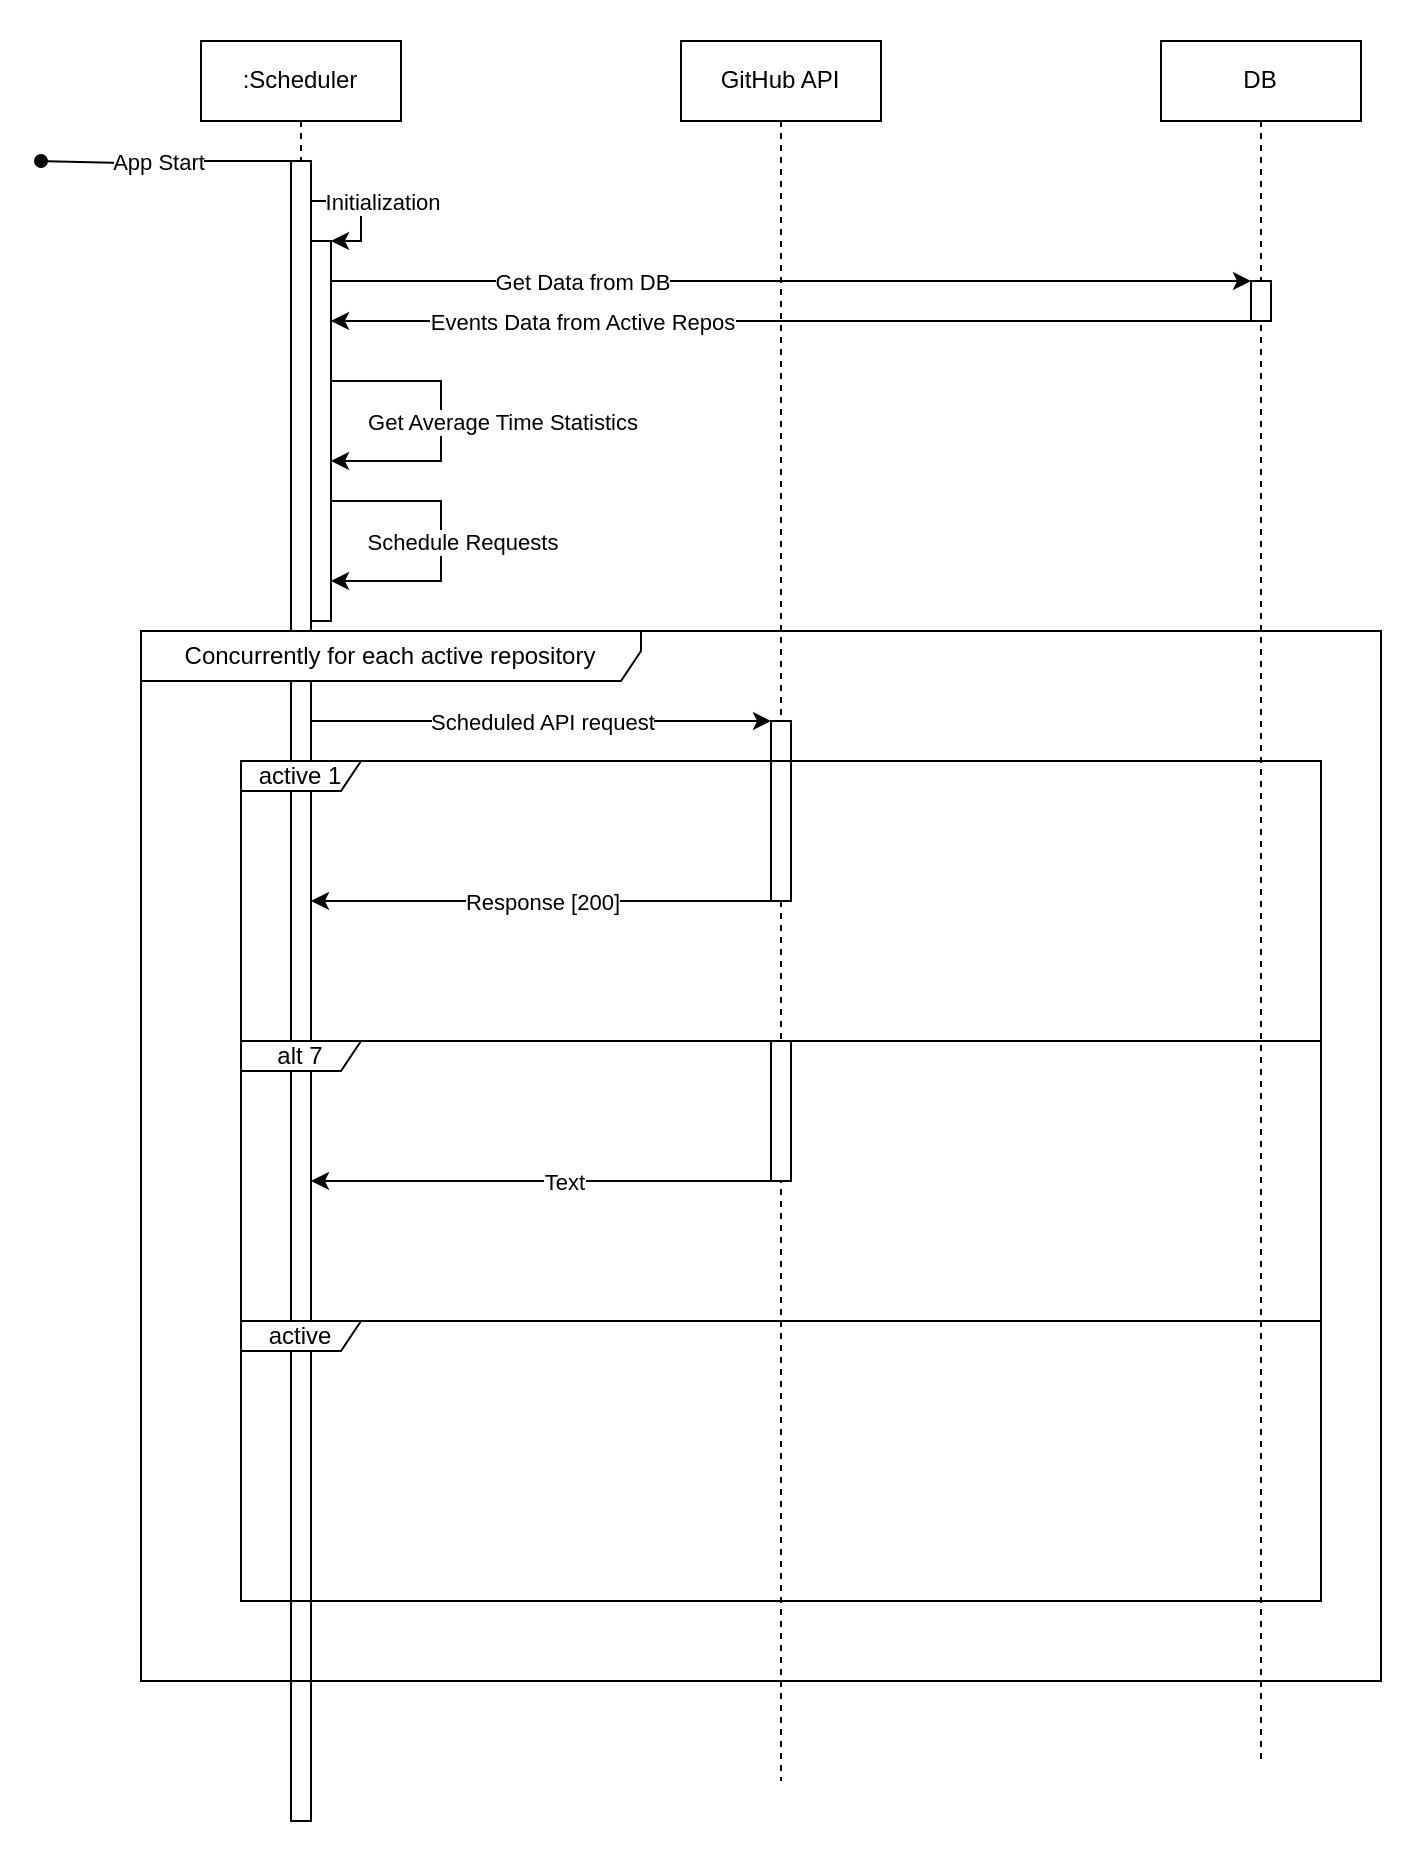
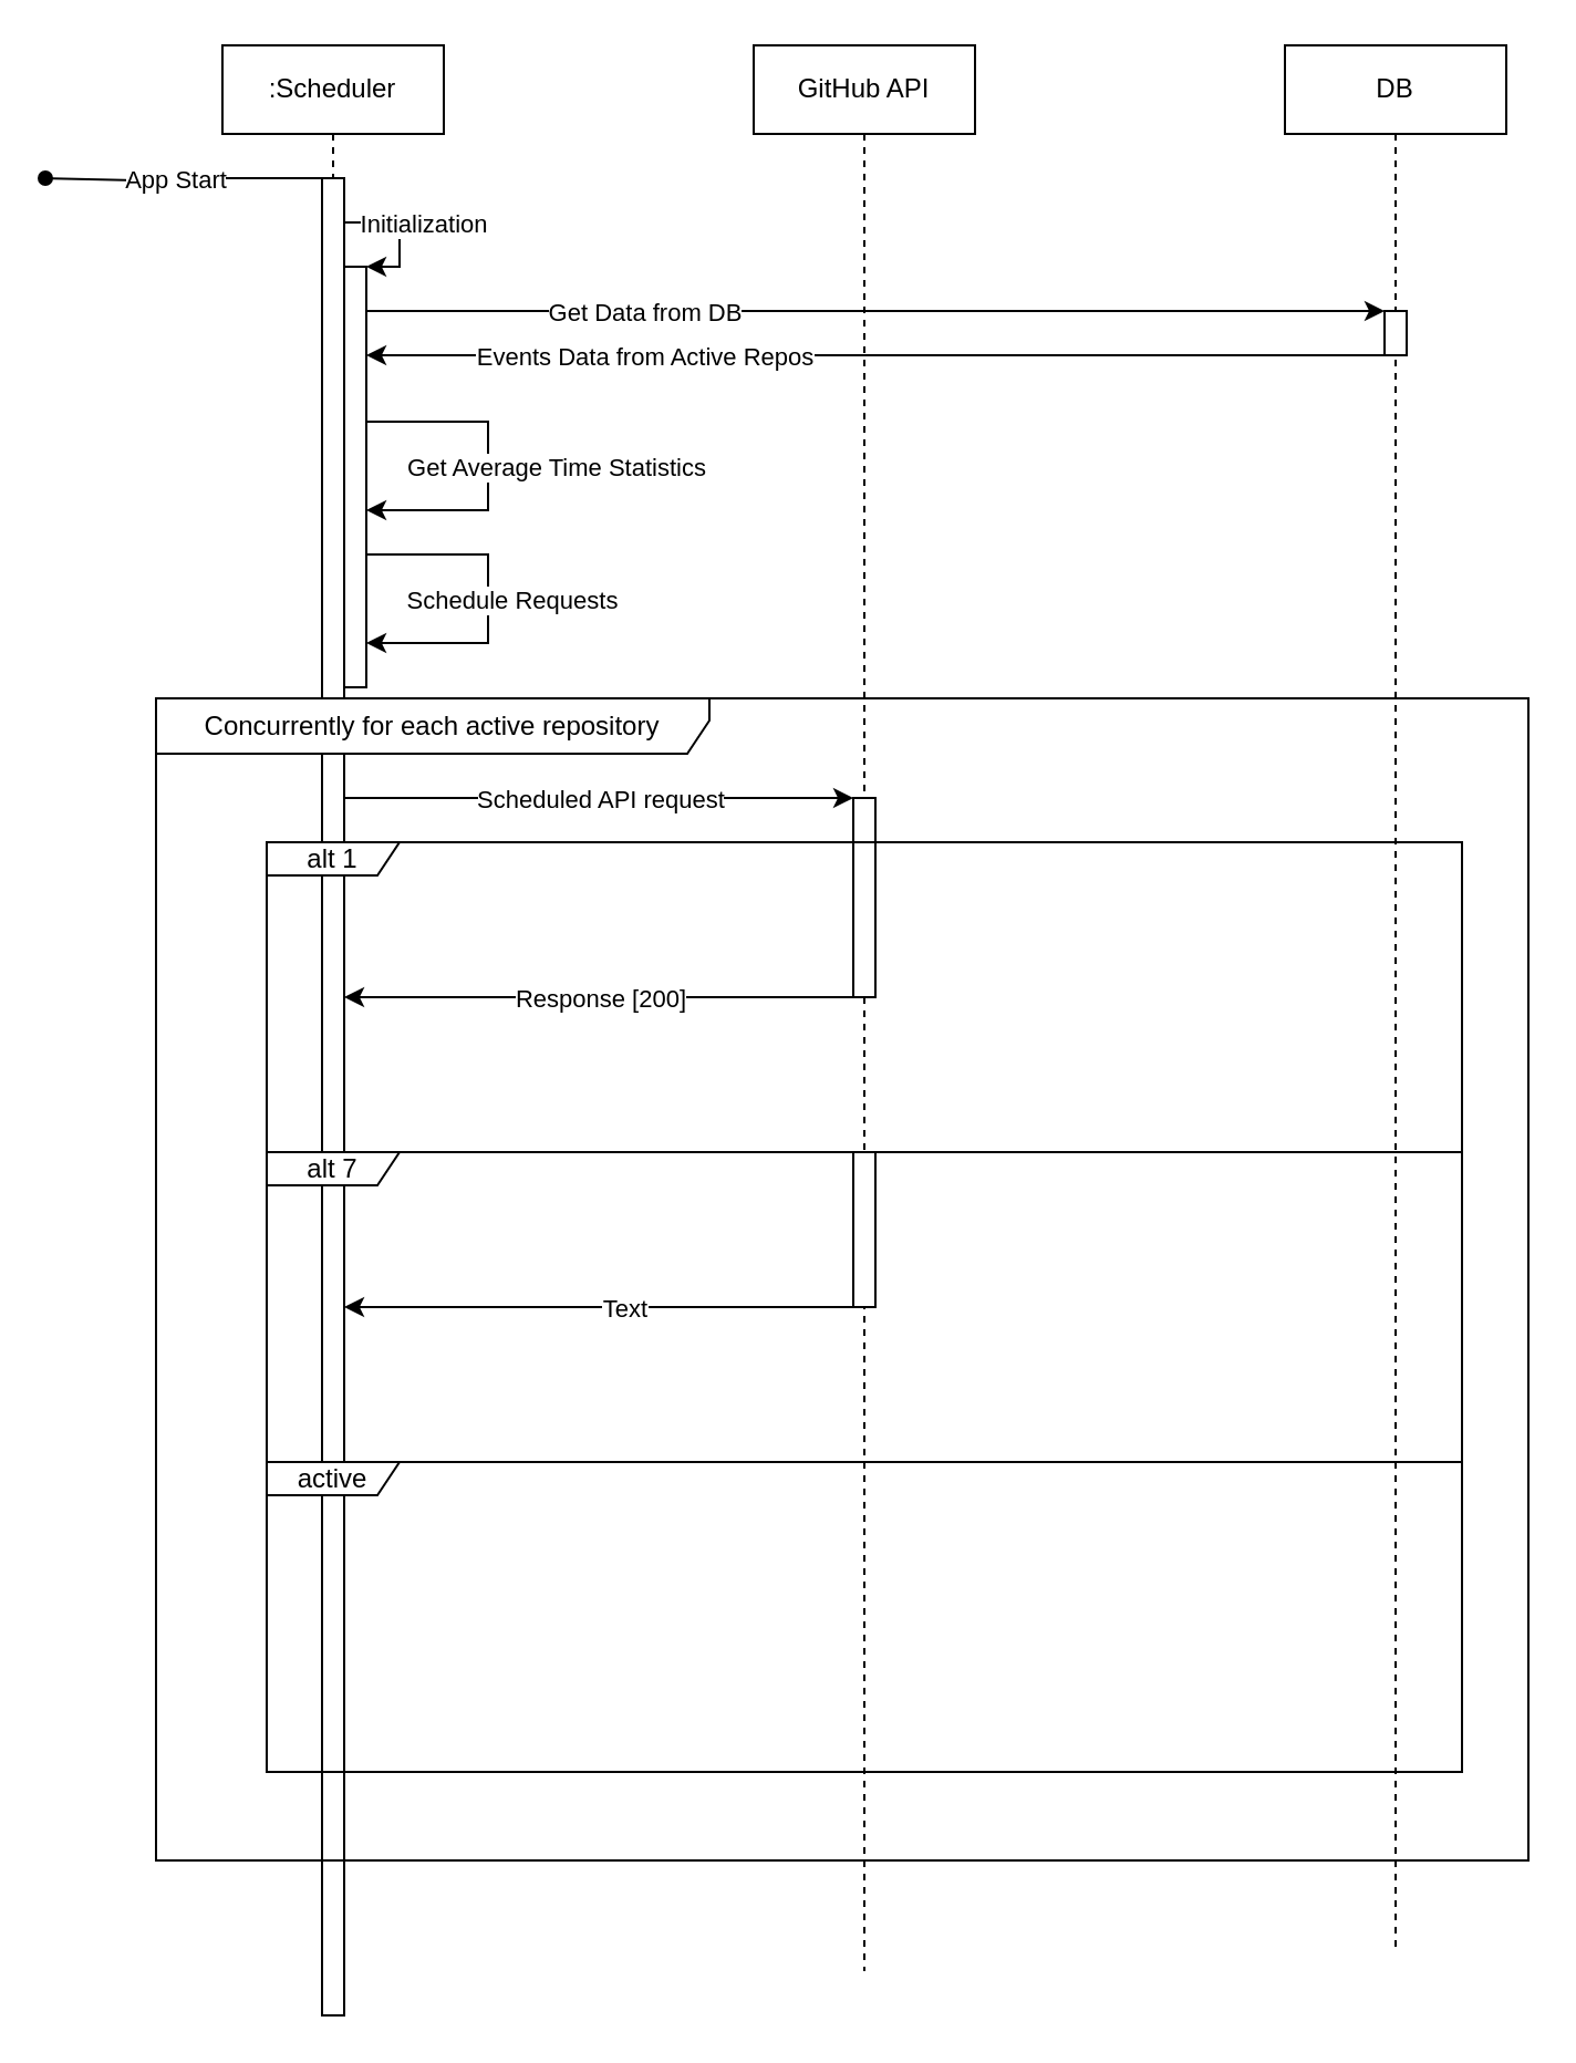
- <mxCell id="29" value="active 1" style="shape=umlFrame;whiteSpace=wrap;html=1;pointerEvents=0;width=60;height=15;" vertex="1" parent="27"><mxGeometry x="120" y="380" width="540" height="140" as="geometry" /></mxCell>
+ <mxCell id="29" value="alt 1" style="shape=umlFrame;whiteSpace=wrap;html=1;pointerEvents=0;width=60;height=15;" vertex="1" parent="27"><mxGeometry x="120" y="380" width="540" height="140" as="geometry" /></mxCell>
